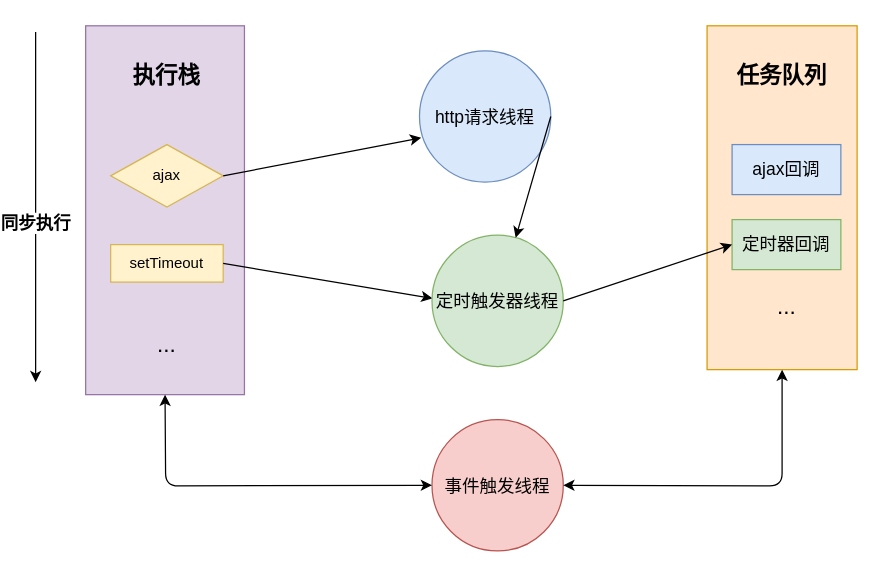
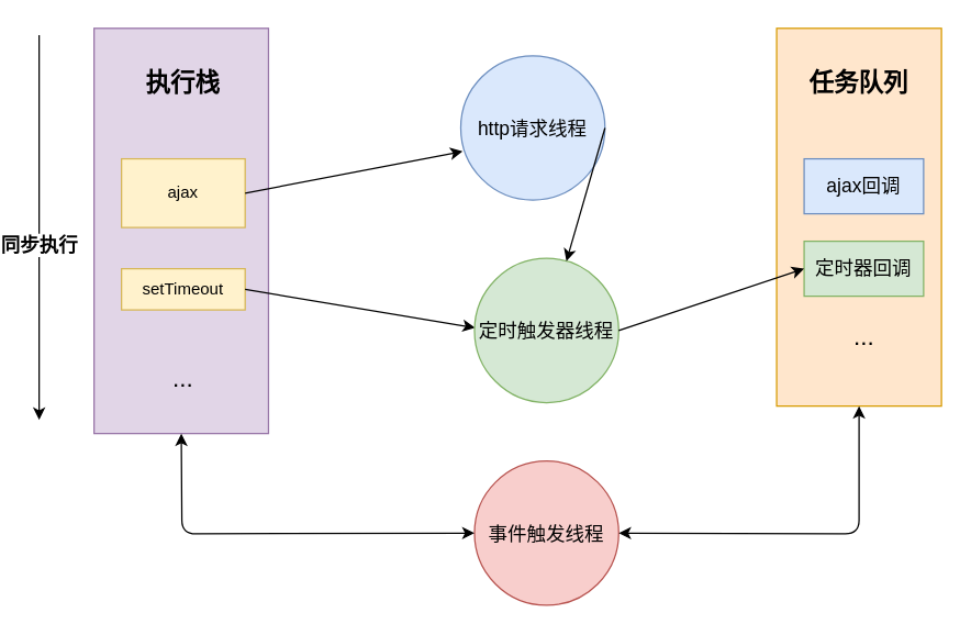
- <mxCell id="4" value="ajax" style="rhombus;whiteSpace=wrap;html=1;fillColor=#fff2cc;strokeColor=#d6b656;" vertex="1" parent="1"><mxGeometry x="80" y="115" width="90" height="50" as="geometry" /></mxCell>
+ <mxCell id="4" value="ajax" style="rounded=0;whiteSpace=wrap;html=1;fillColor=#fff2cc;strokeColor=#d6b656;" vertex="1" parent="1"><mxGeometry x="80" y="115" width="90" height="50" as="geometry" /></mxCell>
